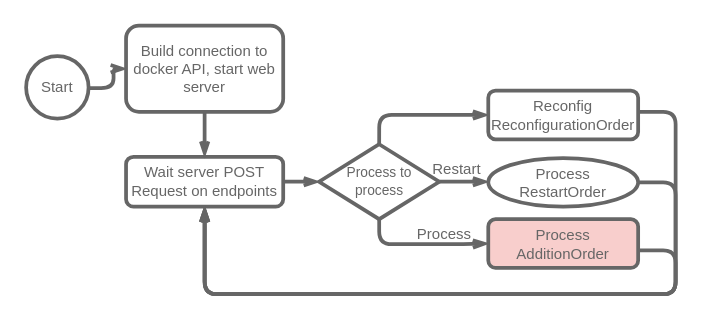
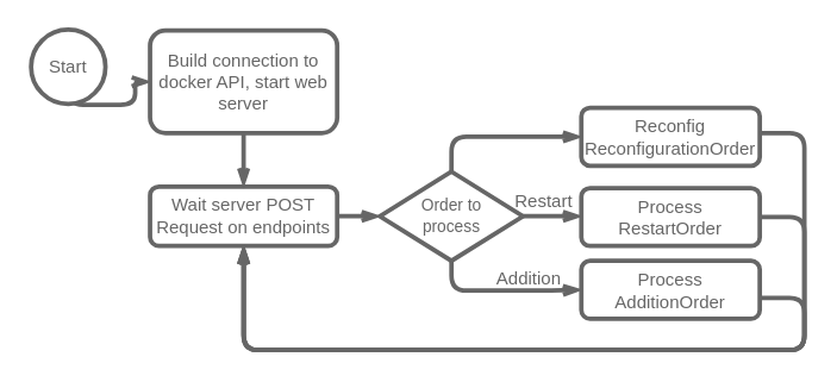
- <mxCell id="3" value="Start" style="ellipse;whiteSpace=wrap;html=1;aspect=fixed;strokeColor=#666666;fontColor=#666666;fillColor=#FFFFFF;strokeWidth=3;" vertex="1" parent="1"><mxGeometry x="20" y="44.5" width="50" height="50" as="geometry" /></mxCell>
+ <mxCell id="3" value="Start" style="ellipse;whiteSpace=wrap;html=1;aspect=fixed;strokeColor=#666666;fontColor=#666666;fillColor=#FFFFFF;strokeWidth=3;" vertex="1" parent="1"><mxGeometry x="20" y="19.5" width="50" height="50" as="geometry" /></mxCell>
- <mxCell id="11" value="Process to &lt;br&gt;process" style="rhombus;whiteSpace=wrap;html=1;rounded=0;strokeColor=#666666;strokeWidth=3;align=center;verticalAlign=middle;fontFamily=Helvetica;fontSize=11;fontColor=#666666;fillColor=#FFFFFF;spacingTop=-1;" vertex="1" parent="1"><mxGeometry x="254.57" y="115" width="96.19" height="60" as="geometry" /></mxCell>
+ <mxCell id="11" value="Order to &lt;br&gt;process" style="rhombus;whiteSpace=wrap;html=1;rounded=0;strokeColor=#666666;strokeWidth=3;align=center;verticalAlign=middle;fontFamily=Helvetica;fontSize=11;fontColor=#666666;fillColor=#FFFFFF;spacingTop=-1;" vertex="1" parent="1"><mxGeometry x="254.57" y="115" width="96.19" height="60" as="geometry" /></mxCell>
- <mxCell id="13" value="Process &lt;br&gt;RestartOrder" style="ellipse;whiteSpace=wrap;html=1;strokeColor=#666666;fontColor=#666666;fillColor=#FFFFFF;strokeWidth=3;" vertex="1" parent="1"><mxGeometry x="390" y="126" width="120" height="39" as="geometry" /></mxCell>
+ <mxCell id="13" value="Process &lt;br&gt;RestartOrder" style="rounded=1;whiteSpace=wrap;html=1;strokeColor=#666666;fontColor=#666666;fillColor=#FFFFFF;strokeWidth=3;" vertex="1" parent="1"><mxGeometry x="390" y="126" width="120" height="39" as="geometry" /></mxCell>
- <mxCell id="19" value="Process" style="text;html=1;strokeColor=none;fillColor=none;align=center;verticalAlign=middle;whiteSpace=wrap;rounded=0;fontSize=12;fontFamily=Helvetica;fontColor=#666666;" vertex="1" parent="1"><mxGeometry x="302.73" y="177" width="104.25" height="20" as="geometry" /></mxCell>
+ <mxCell id="19" value="Addition" style="text;html=1;strokeColor=none;fillColor=none;align=center;verticalAlign=middle;whiteSpace=wrap;rounded=0;fontSize=12;fontFamily=Helvetica;fontColor=#666666;" vertex="1" parent="1"><mxGeometry x="302.73" y="177" width="104.25" height="20" as="geometry" /></mxCell>
- <mxCell id="17" value="Process AdditionOrder" style="rounded=1;whiteSpace=wrap;html=1;strokeColor=#666666;fontColor=#666666;fillColor=#f8cecc;strokeWidth=3;" vertex="1" parent="1"><mxGeometry x="390" y="175" width="120" height="39" as="geometry" /></mxCell>
+ <mxCell id="17" value="Process AdditionOrder" style="rounded=1;whiteSpace=wrap;html=1;strokeColor=#666666;fontColor=#666666;fillColor=#FFFFFF;strokeWidth=3;" vertex="1" parent="1"><mxGeometry x="390" y="175" width="120" height="39" as="geometry" /></mxCell>
